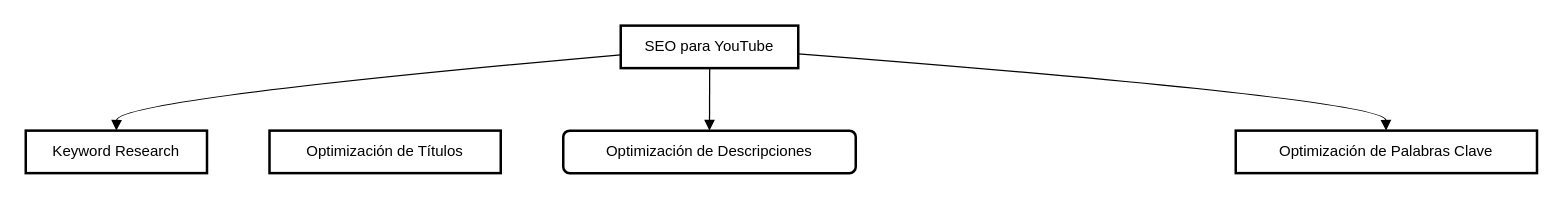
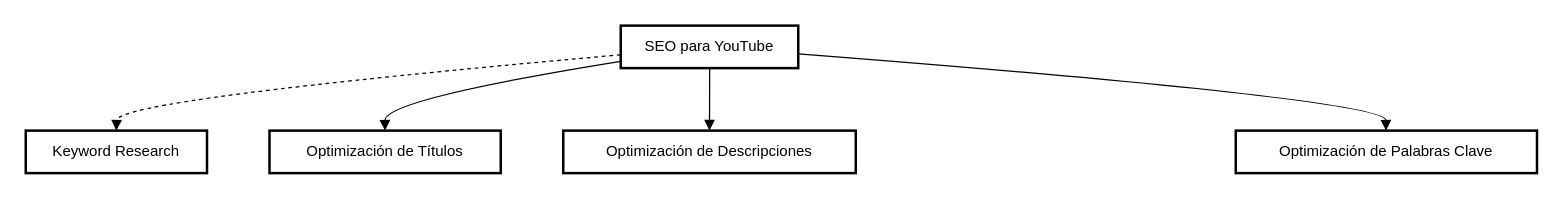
- <mxCell id="7" value="" style="curved=1;startArrow=none;endArrow=block;exitX=0.001;exitY=0.686;entryX=0.5;entryY=0.003;" edge="1" parent="1" source="2" target="3"><mxGeometry relative="1" as="geometry"><Array as="points"><mxPoint x="93" y="79" /></Array></mxGeometry></mxCell>
+ <mxCell id="7" value="" style="curved=1;startArrow=none;endArrow=block;exitX=0.001;exitY=0.686;entryX=0.5;entryY=0.003;dashed=1;" edge="1" parent="1" source="2" target="3"><mxGeometry relative="1" as="geometry"><Array as="points"><mxPoint x="93" y="79" /></Array></mxGeometry></mxCell>
+ <mxCell id="8" value="" style="curved=1;startArrow=none;endArrow=block;exitX=0.001;exitY=0.839;entryX=0.5;entryY=0.003;" edge="1" parent="1" source="2" target="4"><mxGeometry relative="1" as="geometry"><Array as="points"><mxPoint x="307" y="79" /></Array></mxGeometry></mxCell>
- <mxCell id="5" value="Optimización de Descripciones" style="whiteSpace=wrap;strokeWidth=2;rounded=1;" vertex="1" parent="1"><mxGeometry x="450" y="104" width="234" height="34" as="geometry" /></mxCell>
+ <mxCell id="5" value="Optimización de Descripciones" style="whiteSpace=wrap;strokeWidth=2;" vertex="1" parent="1"><mxGeometry x="450" y="104" width="234" height="34" as="geometry" /></mxCell>
